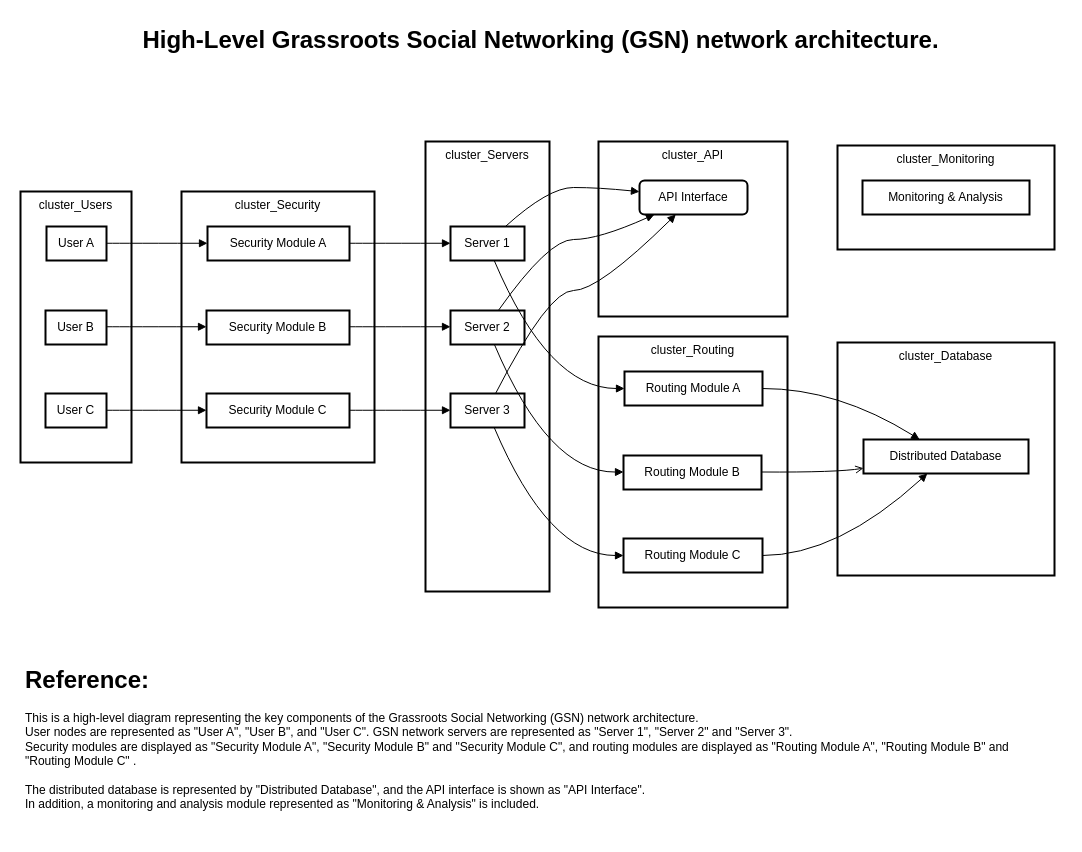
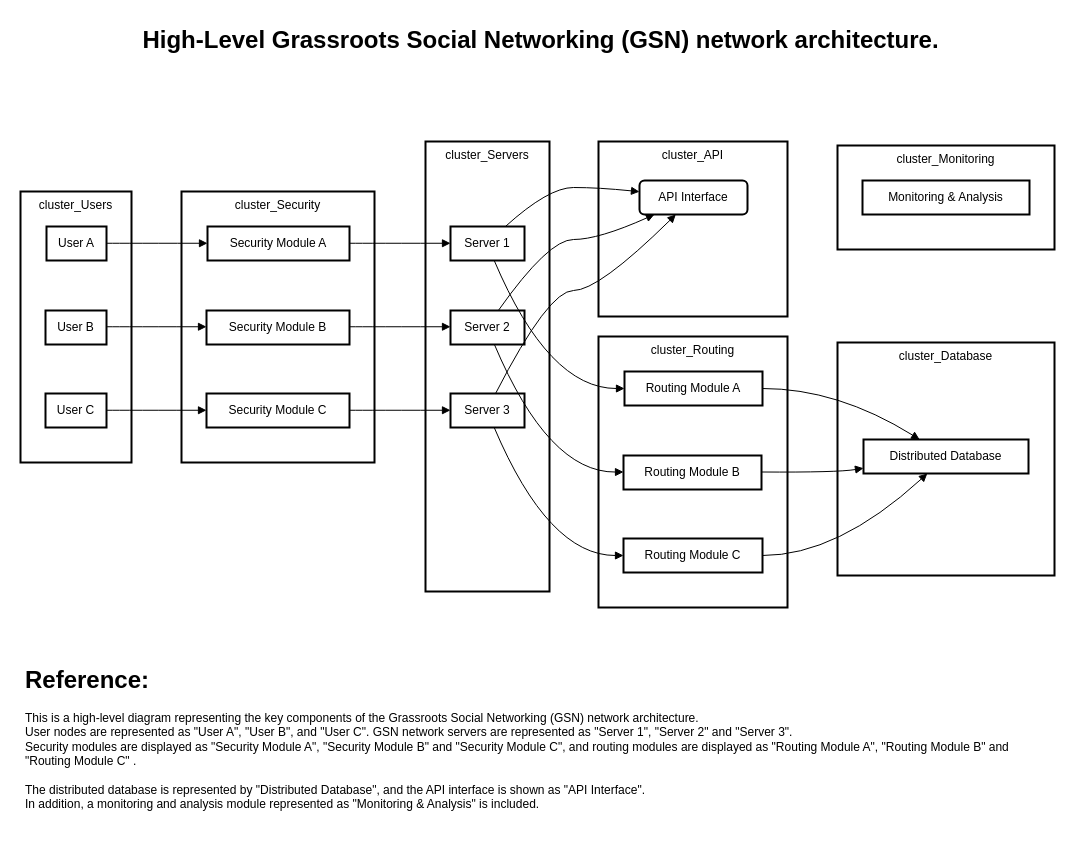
- <mxCell id="34" value="" style="curved=1;startArrow=none;endArrow=open;exitX=1.006;exitY=0.485;entryX=0.002;entryY=0.843;rounded=0;" edge="1" parent="1" source="8" target="15"><mxGeometry relative="1" as="geometry"><Array as="points"><mxPoint x="837" y="472" /></Array></mxGeometry></mxCell>
+ <mxCell id="34" value="" style="curved=1;startArrow=none;endArrow=block;exitX=1.006;exitY=0.485;entryX=0.002;entryY=0.843;rounded=0;" edge="1" parent="1" source="8" target="15"><mxGeometry relative="1" as="geometry"><Array as="points"><mxPoint x="837" y="472" /></Array></mxGeometry></mxCell>
